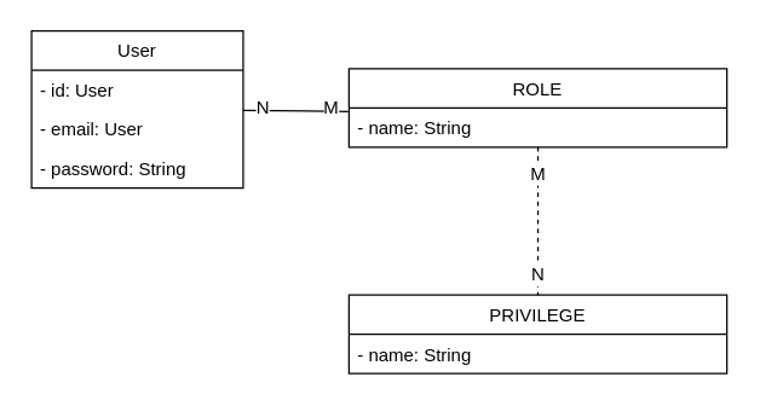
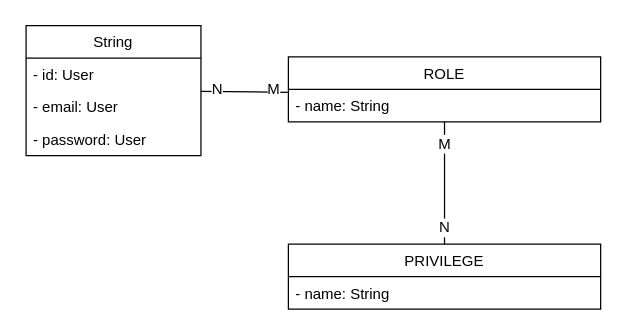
- <mxCell id="5" value="User" style="swimlane;fontStyle=0;childLayout=stackLayout;horizontal=1;startSize=26;fillColor=none;horizontalStack=0;resizeParent=1;resizeParentMax=0;resizeLast=0;collapsible=1;marginBottom=0;" parent="1" vertex="1"><mxGeometry x="20" y="20" width="140" height="104" as="geometry" /></mxCell>
+ <mxCell id="5" value="String" style="swimlane;fontStyle=0;childLayout=stackLayout;horizontal=1;startSize=26;fillColor=none;horizontalStack=0;resizeParent=1;resizeParentMax=0;resizeLast=0;collapsible=1;marginBottom=0;" parent="1" vertex="1"><mxGeometry x="20" y="20" width="140" height="104" as="geometry" /></mxCell>
- <mxCell id="8" value="- password: String" style="text;strokeColor=none;fillColor=none;align=left;verticalAlign=top;spacingLeft=4;spacingRight=4;overflow=hidden;rotatable=0;points=[[0,0.5],[1,0.5]];portConstraint=eastwest;" parent="5" vertex="1"><mxGeometry y="78" width="140" height="26" as="geometry" /></mxCell>
+ <mxCell id="8" value="- password: User" style="text;strokeColor=none;fillColor=none;align=left;verticalAlign=top;spacingLeft=4;spacingRight=4;overflow=hidden;rotatable=0;points=[[0,0.5],[1,0.5]];portConstraint=eastwest;" parent="5" vertex="1"><mxGeometry y="78" width="140" height="26" as="geometry" /></mxCell>
- <mxCell id="9" style="edgeStyle=none;rounded=0;orthogonalLoop=1;jettySize=auto;html=1;endArrow=none;endFill=0;dashed=1;" parent="1" source="12" target="14" edge="1"><mxGeometry relative="1" as="geometry" /></mxCell>
+ <mxCell id="9" style="edgeStyle=none;rounded=0;orthogonalLoop=1;jettySize=auto;html=1;endArrow=none;endFill=0;" parent="1" source="12" target="14" edge="1"><mxGeometry relative="1" as="geometry" /></mxCell>
